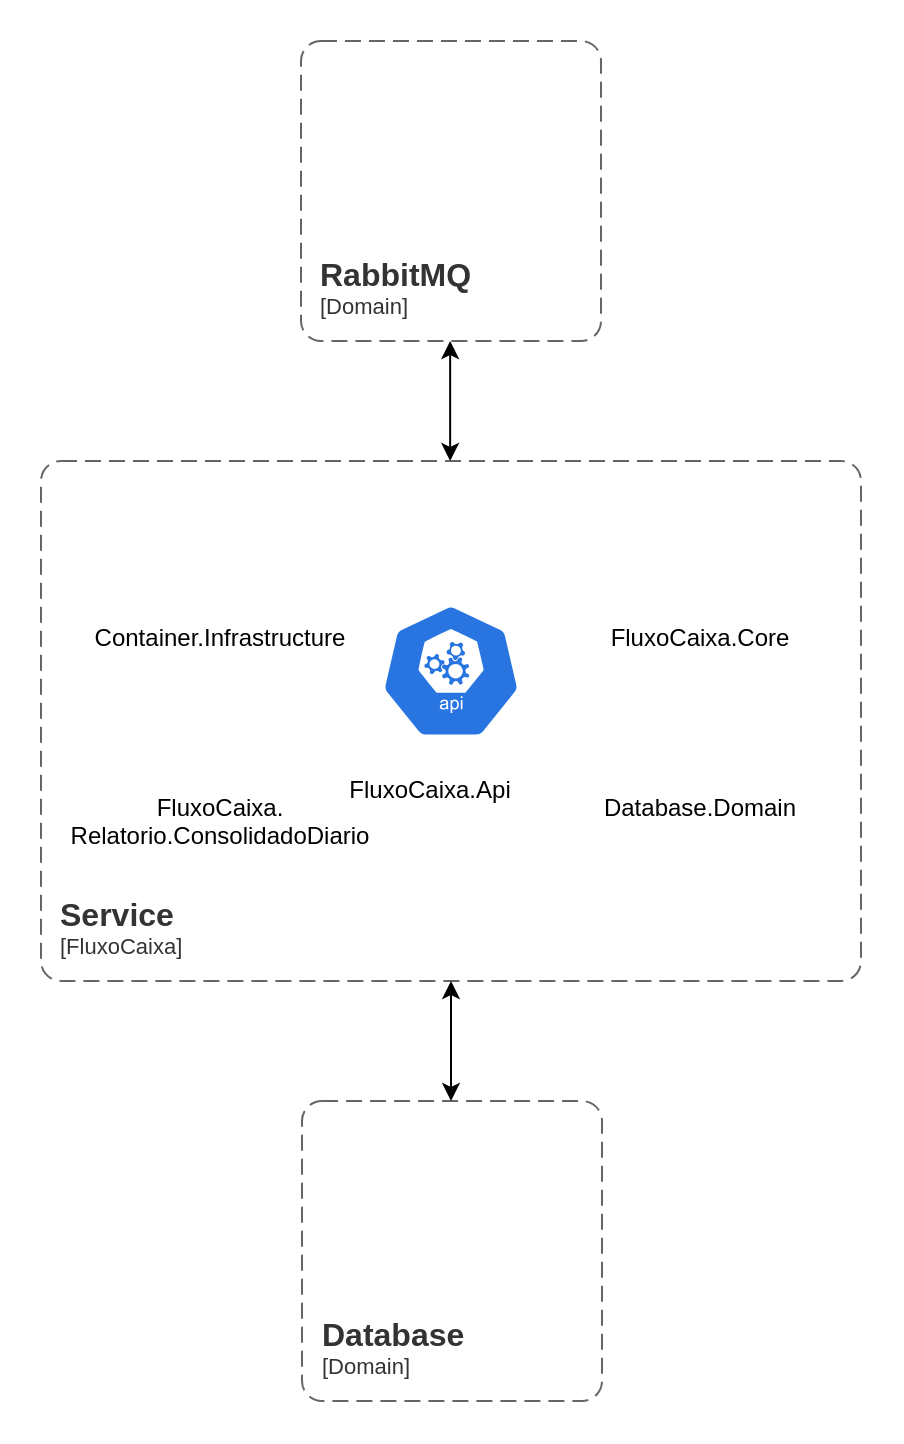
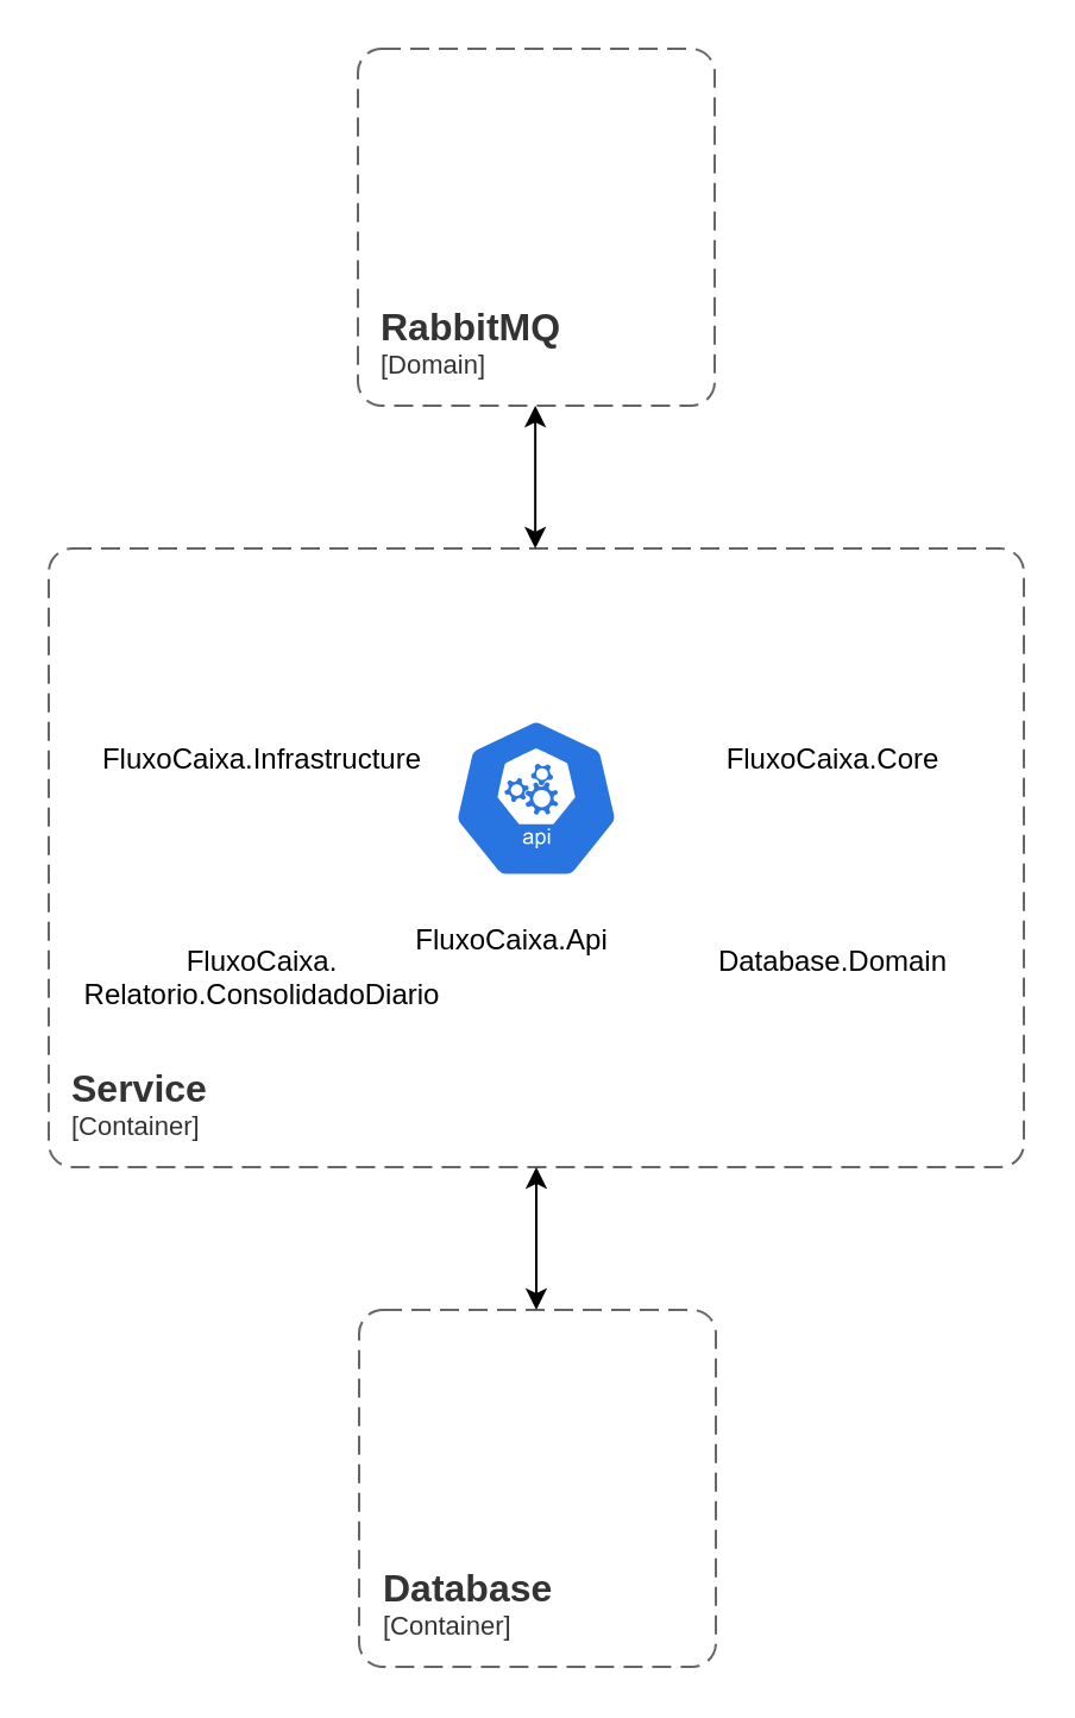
- <mxCell id="9" value="Container.Infrastructure" style="shape=image;verticalLabelPosition=bottom;labelBackgroundColor=default;verticalAlign=top;aspect=fixed;imageAspect=0;image=https://upload.wikimedia.org/wikipedia/commons/thumb/e/ee/.NET_Core_Logo.svg/2048px-.NET_Core_Logo.svg.png;" vertex="1" parent="1"><mxGeometry x="85" y="255" width="50" height="50" as="geometry" /></mxCell>
+ <mxCell id="9" value="FluxoCaixa.Infrastructure" style="shape=image;verticalLabelPosition=bottom;labelBackgroundColor=default;verticalAlign=top;aspect=fixed;imageAspect=0;image=https://upload.wikimedia.org/wikipedia/commons/thumb/e/ee/.NET_Core_Logo.svg/2048px-.NET_Core_Logo.svg.png;" vertex="1" parent="1"><mxGeometry x="85" y="255" width="50" height="50" as="geometry" /></mxCell>
- <mxCell id="6" value="&lt;font style=&quot;font-size: 16px&quot;&gt;&lt;b&gt;&lt;div style=&quot;text-align: left&quot;&gt;Service&lt;/div&gt;&lt;/b&gt;&lt;/font&gt;&lt;div style=&quot;text-align: left&quot;&gt;[FluxoCaixa]&lt;/div&gt;" style="rounded=1;fontSize=11;whiteSpace=wrap;html=1;dashed=1;arcSize=20;fillColor=none;strokeColor=#666666;fontColor=#333333;labelBackgroundColor=none;align=left;verticalAlign=bottom;labelBorderColor=none;spacingTop=0;spacing=10;dashPattern=8 4;metaEdit=1;rotatable=0;perimeter=rectanglePerimeter;noLabel=0;labelPadding=0;allowArrows=0;connectable=0;expand=0;recursiveResize=0;editable=1;pointerEvents=0;absoluteArcSize=1;points=[[0.25,0,0],[0.5,0,0],[0.75,0,0],[1,0.25,0],[1,0.5,0],[1,0.75,0],[0.75,1,0],[0.5,1,0],[0.25,1,0],[0,0.75,0],[0,0.5,0],[0,0.25,0]];" vertex="1" parent="1"><mxGeometry x="20" y="230" width="410" height="260" as="geometry" /></mxCell>
+ <mxCell id="6" value="&lt;font style=&quot;font-size: 16px&quot;&gt;&lt;b&gt;&lt;div style=&quot;text-align: left&quot;&gt;Service&lt;/div&gt;&lt;/b&gt;&lt;/font&gt;&lt;div style=&quot;text-align: left&quot;&gt;[Container]&lt;/div&gt;" style="rounded=1;fontSize=11;whiteSpace=wrap;html=1;dashed=1;arcSize=20;fillColor=none;strokeColor=#666666;fontColor=#333333;labelBackgroundColor=none;align=left;verticalAlign=bottom;labelBorderColor=none;spacingTop=0;spacing=10;dashPattern=8 4;metaEdit=1;rotatable=0;perimeter=rectanglePerimeter;noLabel=0;labelPadding=0;allowArrows=0;connectable=0;expand=0;recursiveResize=0;editable=1;pointerEvents=0;absoluteArcSize=1;points=[[0.25,0,0],[0.5,0,0],[0.75,0,0],[1,0.25,0],[1,0.5,0],[1,0.75,0],[0.75,1,0],[0.5,1,0],[0.25,1,0],[0,0.75,0],[0,0.5,0],[0,0.25,0]];" vertex="1" parent="1"><mxGeometry x="20" y="230" width="410" height="260" as="geometry" /></mxCell>
- <mxCell id="13" value="&lt;font style=&quot;font-size: 16px&quot;&gt;&lt;b&gt;&lt;div style=&quot;text-align: left&quot;&gt;Database&lt;/div&gt;&lt;/b&gt;&lt;/font&gt;&lt;div style=&quot;text-align: left&quot;&gt;[Domain]&lt;/div&gt;" style="rounded=1;fontSize=11;whiteSpace=wrap;html=1;dashed=1;arcSize=20;fillColor=none;strokeColor=#666666;fontColor=#333333;labelBackgroundColor=none;align=left;verticalAlign=bottom;labelBorderColor=none;spacingTop=0;spacing=10;dashPattern=8 4;metaEdit=1;rotatable=0;perimeter=rectanglePerimeter;noLabel=0;labelPadding=0;allowArrows=0;connectable=0;expand=0;recursiveResize=0;editable=1;pointerEvents=0;absoluteArcSize=1;points=[[0.25,0,0],[0.5,0,0],[0.75,0,0],[1,0.25,0],[1,0.5,0],[1,0.75,0],[0.75,1,0],[0.5,1,0],[0.25,1,0],[0,0.75,0],[0,0.5,0],[0,0.25,0]];" vertex="1" parent="1"><mxGeometry x="150.5" y="550" width="150" height="150" as="geometry" /></mxCell>
+ <mxCell id="13" value="&lt;font style=&quot;font-size: 16px&quot;&gt;&lt;b&gt;&lt;div style=&quot;text-align: left&quot;&gt;Database&lt;/div&gt;&lt;/b&gt;&lt;/font&gt;&lt;div style=&quot;text-align: left&quot;&gt;[Container]&lt;/div&gt;" style="rounded=1;fontSize=11;whiteSpace=wrap;html=1;dashed=1;arcSize=20;fillColor=none;strokeColor=#666666;fontColor=#333333;labelBackgroundColor=none;align=left;verticalAlign=bottom;labelBorderColor=none;spacingTop=0;spacing=10;dashPattern=8 4;metaEdit=1;rotatable=0;perimeter=rectanglePerimeter;noLabel=0;labelPadding=0;allowArrows=0;connectable=0;expand=0;recursiveResize=0;editable=1;pointerEvents=0;absoluteArcSize=1;points=[[0.25,0,0],[0.5,0,0],[0.75,0,0],[1,0.25,0],[1,0.5,0],[1,0.75,0],[0.75,1,0],[0.5,1,0],[0.25,1,0],[0,0.75,0],[0,0.5,0],[0,0.25,0]];" vertex="1" parent="1"><mxGeometry x="150.5" y="550" width="150" height="150" as="geometry" /></mxCell>
